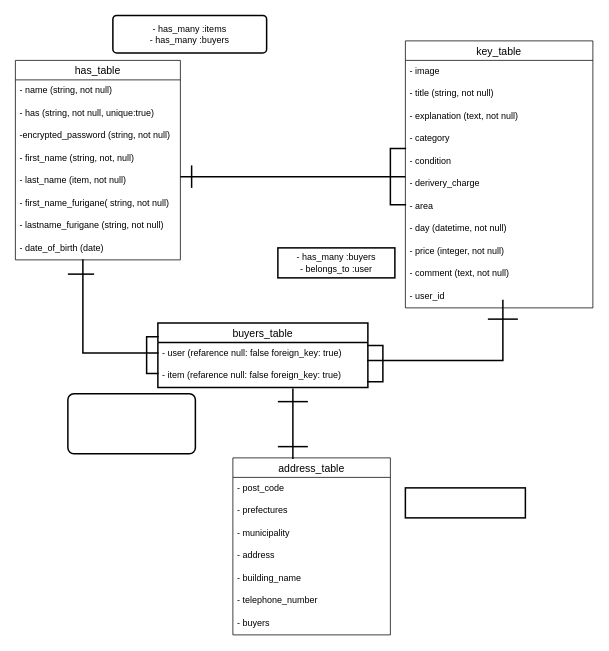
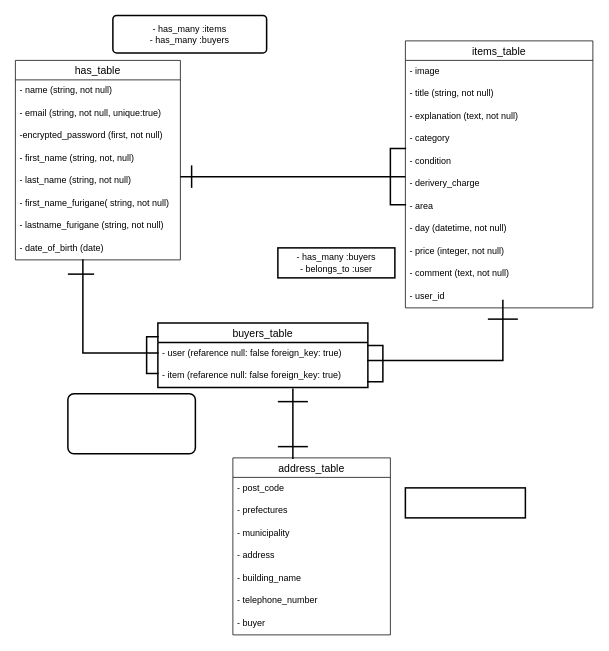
- <mxCell id="11" value="key_table" style="swimlane;fontStyle=0;childLayout=stackLayout;horizontal=1;startSize=26;horizontalStack=0;resizeParent=1;resizeParentMax=0;resizeLast=0;collapsible=1;marginBottom=0;align=center;fontSize=14;" vertex="1" parent="1"><mxGeometry x="540" y="54" width="250" height="356" as="geometry" /></mxCell>
+ <mxCell id="11" value="items_table" style="swimlane;fontStyle=0;childLayout=stackLayout;horizontal=1;startSize=26;horizontalStack=0;resizeParent=1;resizeParentMax=0;resizeLast=0;collapsible=1;marginBottom=0;align=center;fontSize=14;" vertex="1" parent="1"><mxGeometry x="540" y="54" width="250" height="356" as="geometry" /></mxCell>
- <mxCell id="4" value="- has (string, not null, unique:true)" style="text;strokeColor=none;fillColor=none;spacingLeft=4;spacingRight=4;overflow=hidden;rotatable=0;points=[[0,0.5],[1,0.5]];portConstraint=eastwest;fontSize=12;" vertex="1" parent="2"><mxGeometry y="56" width="220" height="30" as="geometry" /></mxCell>
+ <mxCell id="4" value="- email (string, not null, unique:true)" style="text;strokeColor=none;fillColor=none;spacingLeft=4;spacingRight=4;overflow=hidden;rotatable=0;points=[[0,0.5],[1,0.5]];portConstraint=eastwest;fontSize=12;" vertex="1" parent="2"><mxGeometry y="56" width="220" height="30" as="geometry" /></mxCell>
- <mxCell id="5" value="-encrypted_password (string, not null)" style="text;strokeColor=none;fillColor=none;spacingLeft=4;spacingRight=4;overflow=hidden;rotatable=0;points=[[0,0.5],[1,0.5]];portConstraint=eastwest;fontSize=12;" vertex="1" parent="2"><mxGeometry y="86" width="220" height="30" as="geometry" /></mxCell>
+ <mxCell id="5" value="-encrypted_password (first, not null)" style="text;strokeColor=none;fillColor=none;spacingLeft=4;spacingRight=4;overflow=hidden;rotatable=0;points=[[0,0.5],[1,0.5]];portConstraint=eastwest;fontSize=12;" vertex="1" parent="2"><mxGeometry y="86" width="220" height="30" as="geometry" /></mxCell>
- <mxCell id="7" value="- last_name (item, not null)" style="text;strokeColor=none;fillColor=none;spacingLeft=4;spacingRight=4;overflow=hidden;rotatable=0;points=[[0,0.5],[1,0.5]];portConstraint=eastwest;fontSize=12;" vertex="1" parent="2"><mxGeometry y="146" width="220" height="30" as="geometry" /></mxCell>
+ <mxCell id="7" value="- last_name (string, not null)" style="text;strokeColor=none;fillColor=none;spacingLeft=4;spacingRight=4;overflow=hidden;rotatable=0;points=[[0,0.5],[1,0.5]];portConstraint=eastwest;fontSize=12;" vertex="1" parent="2"><mxGeometry y="146" width="220" height="30" as="geometry" /></mxCell>
- <mxCell id="30" value="- buyers" style="text;strokeColor=none;fillColor=none;spacingLeft=4;spacingRight=4;overflow=hidden;rotatable=0;points=[[0,0.5],[1,0.5]];portConstraint=eastwest;fontSize=12;" vertex="1" parent="23"><mxGeometry y="206" width="210" height="30" as="geometry" /></mxCell>
+ <mxCell id="30" value="- buyer" style="text;strokeColor=none;fillColor=none;spacingLeft=4;spacingRight=4;overflow=hidden;rotatable=0;points=[[0,0.5],[1,0.5]];portConstraint=eastwest;fontSize=12;" vertex="1" parent="23"><mxGeometry y="206" width="210" height="30" as="geometry" /></mxCell>
